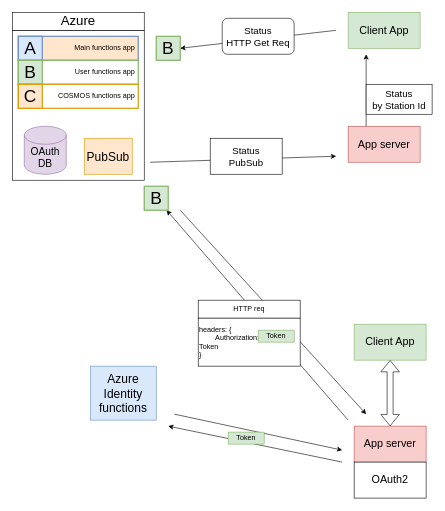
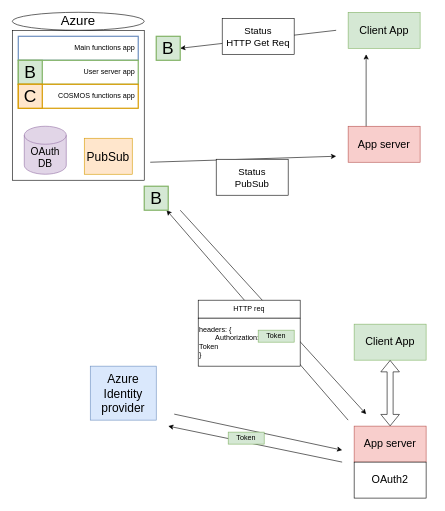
- <mxCell id="13" value="Azure" style="rounded=0;whiteSpace=wrap;html=1;fontSize=22;" parent="1" vertex="1"><mxGeometry x="20" y="20" width="220" height="30" as="geometry" /></mxCell>
+ <mxCell id="13" value="Azure" style="ellipse;whiteSpace=wrap;html=1;fontSize=22;" parent="1" vertex="1"><mxGeometry x="20" y="20" width="220" height="30" as="geometry" /></mxCell>
- <mxCell id="17" value="Status&lt;br style=&quot;font-size: 16px;&quot;&gt;HTTP Get Req" style="whiteSpace=wrap;html=1;fontSize=16;rounded=1;" parent="1" vertex="1"><mxGeometry x="370" y="30" width="120" height="60" as="geometry" /></mxCell>
+ <mxCell id="17" value="Status&lt;br style=&quot;font-size: 16px;&quot;&gt;HTTP Get Req" style="rounded=0;whiteSpace=wrap;html=1;fontSize=16;" parent="1" vertex="1"><mxGeometry x="370" y="30" width="120" height="60" as="geometry" /></mxCell>
- <mxCell id="6" value="&lt;font style=&quot;font-size: 29px;&quot;&gt;A&lt;/font&gt;" style="rounded=0;whiteSpace=wrap;html=1;fillColor=#dae8fc;strokeColor=#6c8ebf;strokeWidth=2;" parent="1" vertex="1"><mxGeometry x="30" y="60" width="40" height="40" as="geometry" /></mxCell>
- <mxCell id="5" value="&lt;div&gt;Main functions app&amp;nbsp; &lt;br&gt;&lt;/div&gt;" style="rounded=0;whiteSpace=wrap;html=1;align=right;strokeWidth=2;strokeColor=#6C8EBF;fillColor=#ffe6cc;" parent="1" vertex="1"><mxGeometry x="30" y="60" width="200" height="40" as="geometry" /></mxCell>
+ <mxCell id="5" value="&lt;div&gt;Main functions app&amp;nbsp; &lt;br&gt;&lt;/div&gt;" style="rounded=0;whiteSpace=wrap;html=1;align=right;strokeWidth=2;strokeColor=#6C8EBF;" parent="1" vertex="1"><mxGeometry x="30" y="60" width="200" height="40" as="geometry" /></mxCell>
- <mxCell id="7" value="&lt;div&gt;User functions app&amp;nbsp; &lt;br&gt;&lt;/div&gt;" style="rounded=0;whiteSpace=wrap;html=1;align=right;strokeWidth=2;strokeColor=#82B366;" parent="1" vertex="1"><mxGeometry x="30" y="100" width="200" height="40" as="geometry" /></mxCell>
+ <mxCell id="7" value="&lt;div&gt;User server app&amp;nbsp; &lt;br&gt;&lt;/div&gt;" style="rounded=0;whiteSpace=wrap;html=1;align=right;strokeWidth=2;strokeColor=#82B366;" parent="1" vertex="1"><mxGeometry x="30" y="100" width="200" height="40" as="geometry" /></mxCell>
- <mxCell id="21" value="&lt;div&gt;Status&lt;/div&gt;&lt;div&gt;by Station Id&lt;br&gt;&lt;/div&gt;" style="rounded=0;whiteSpace=wrap;html=1;fontSize=16;" parent="1" vertex="1"><mxGeometry x="610" y="140" width="110" height="50" as="geometry" /></mxCell>
- <mxCell id="19" value="&lt;div&gt;Status&lt;/div&gt;&lt;div&gt;PubSub&lt;br&gt;&lt;/div&gt;" style="rounded=0;whiteSpace=wrap;html=1;fontSize=16;" parent="1" vertex="1"><mxGeometry x="350" y="230" width="120" height="60" as="geometry" /></mxCell>
+ <mxCell id="19" value="&lt;div&gt;Status&lt;/div&gt;&lt;div&gt;PubSub&lt;br&gt;&lt;/div&gt;" style="rounded=0;whiteSpace=wrap;html=1;fontSize=16;" parent="1" vertex="1"><mxGeometry x="360" y="265" width="120" height="60" as="geometry" /></mxCell>
- <mxCell id="24" value="&lt;font style=&quot;font-size: 20px;&quot;&gt;Azure Identity&lt;br style=&quot;font-size: 20px;&quot;&gt;functions&lt;br style=&quot;font-size: 20px;&quot;&gt;&lt;/font&gt;" style="rounded=0;whiteSpace=wrap;html=1;fontSize=20;fillColor=#dae8fc;strokeColor=#6c8ebf;" parent="1" vertex="1"><mxGeometry x="150" y="610" width="110" height="90" as="geometry" /></mxCell>
+ <mxCell id="24" value="&lt;font style=&quot;font-size: 20px;&quot;&gt;Azure Identity&lt;br style=&quot;font-size: 20px;&quot;&gt;provider&lt;br style=&quot;font-size: 20px;&quot;&gt;&lt;/font&gt;" style="rounded=0;whiteSpace=wrap;html=1;fontSize=20;fillColor=#dae8fc;strokeColor=#6c8ebf;" parent="1" vertex="1"><mxGeometry x="150" y="610" width="110" height="90" as="geometry" /></mxCell>
